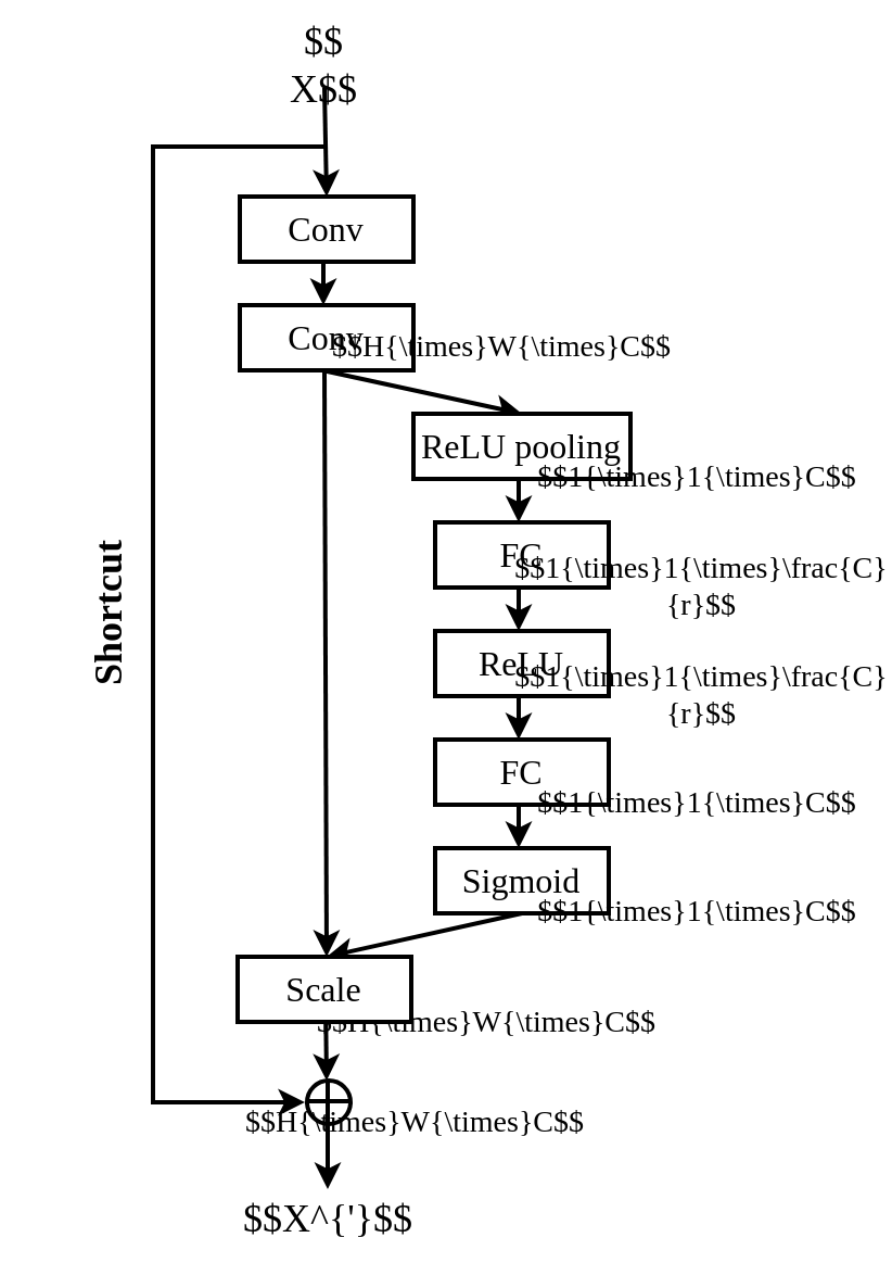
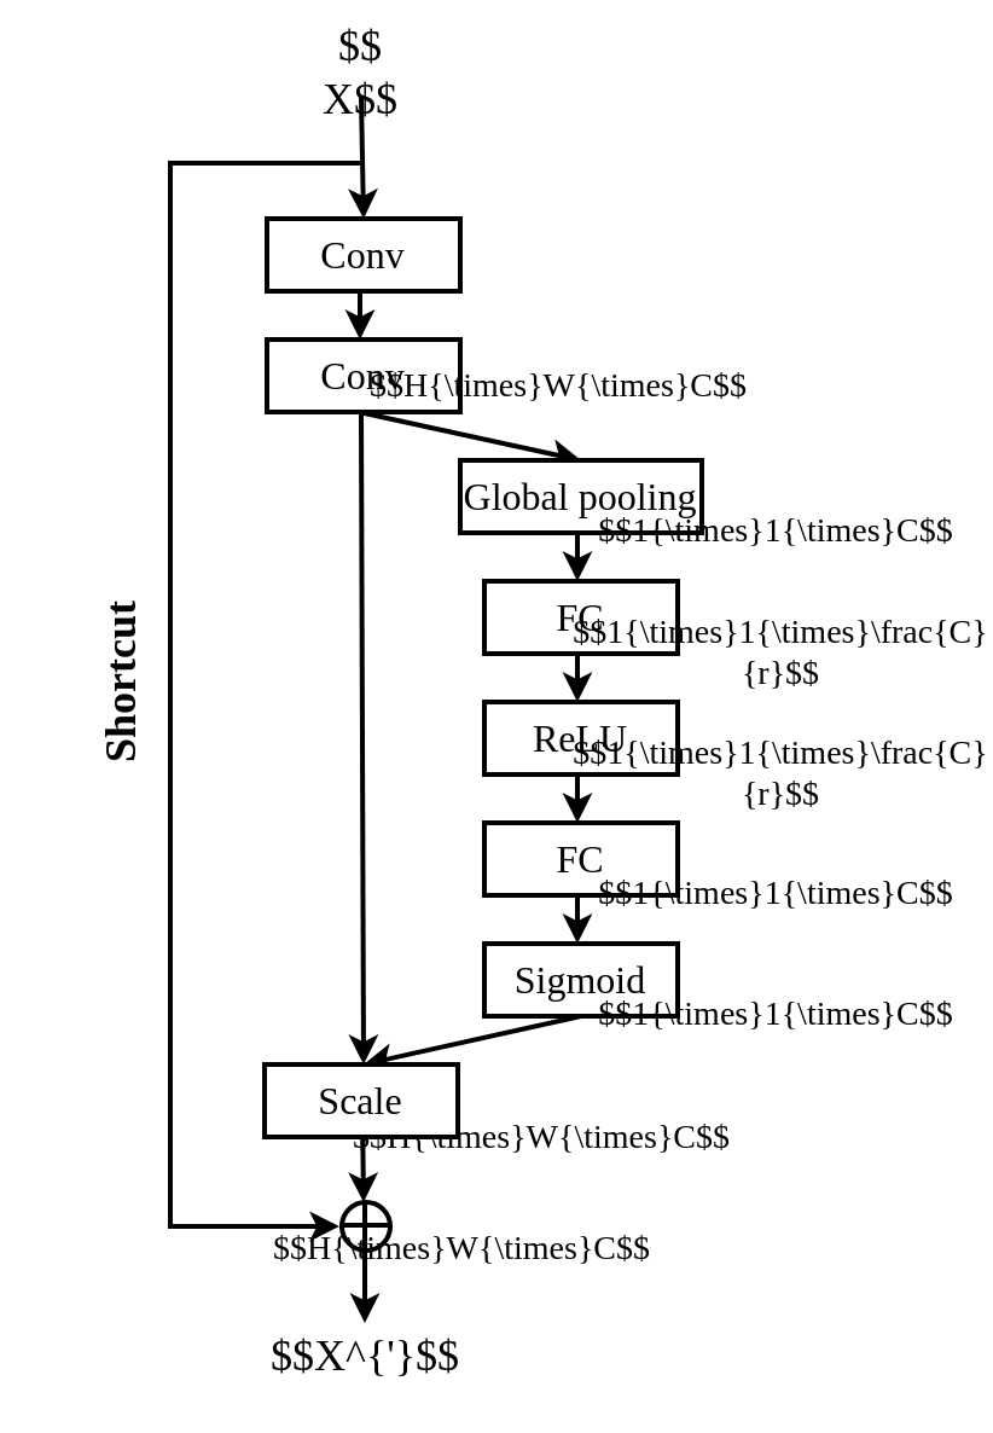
- <mxCell id="7" value="&lt;font style=&quot;font-size: 16px&quot; face=&quot;Times New Roman&quot;&gt;ReLU pooling&lt;/font&gt;" style="rounded=0;whiteSpace=wrap;html=1;strokeColor=default;labelBackgroundColor=default;fontColor=default;strokeWidth=2;fillColor=default;" parent="1" vertex="1"><mxGeometry x="190" y="190" width="100" height="30" as="geometry" /></mxCell>
+ <mxCell id="7" value="&lt;font style=&quot;font-size: 16px&quot; face=&quot;Times New Roman&quot;&gt;Global pooling&lt;/font&gt;" style="rounded=0;whiteSpace=wrap;html=1;strokeColor=default;labelBackgroundColor=default;fontColor=default;strokeWidth=2;fillColor=default;" parent="1" vertex="1"><mxGeometry x="190" y="190" width="100" height="30" as="geometry" /></mxCell>
